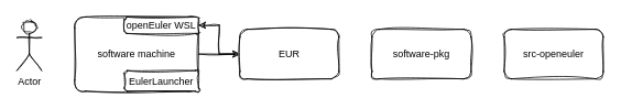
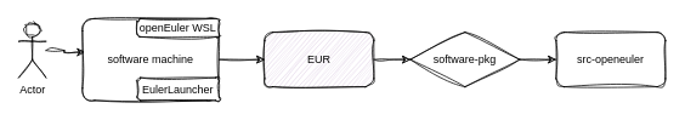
- <mxCell id="6" style="edgeStyle=orthogonalEdgeStyle;rounded=0;orthogonalLoop=1;jettySize=auto;html=1;sketch=1;curveFitting=1;jiggle=2;" edge="1" parent="1" source="7" target="12"><mxGeometry relative="1" as="geometry" /></mxCell>
+ <mxCell id="6" style="edgeStyle=orthogonalEdgeStyle;rounded=0;orthogonalLoop=1;jettySize=auto;html=1;sketch=1;curveFitting=1;jiggle=2;" edge="1" parent="1" source="7" target="9"><mxGeometry relative="1" as="geometry" /></mxCell>
+ <mxCell id="2" style="edgeStyle=orthogonalEdgeStyle;rounded=0;orthogonalLoop=1;jettySize=auto;html=1;entryX=0.02;entryY=0.411;entryDx=0;entryDy=0;entryPerimeter=0;sketch=1;curveFitting=1;jiggle=2;" edge="1" parent="1" source="3" target="5"><mxGeometry relative="1" as="geometry" /></mxCell>
- <mxCell id="7" value="EUR" style="rounded=1;whiteSpace=wrap;html=1;sketch=1;curveFitting=1;jiggle=2;" vertex="1" parent="1"><mxGeometry x="290" y="35" width="120" height="60" as="geometry" /></mxCell>
+ <mxCell id="7" value="EUR" style="rounded=1;whiteSpace=wrap;html=1;sketch=1;curveFitting=1;jiggle=2;fillColor=#e1d5e7;" vertex="1" parent="1"><mxGeometry x="290" y="35" width="120" height="60" as="geometry" /></mxCell>
- <mxCell id="9" value="software-pkg" style="rounded=1;whiteSpace=wrap;html=1;sketch=1;curveFitting=1;jiggle=2;" vertex="1" parent="1"><mxGeometry x="450" y="35" width="120" height="60" as="geometry" /></mxCell>
+ <mxCell id="9" value="software-pkg" style="rhombus;whiteSpace=wrap;html=1;sketch=1;curveFitting=1;jiggle=2;" vertex="1" parent="1"><mxGeometry x="450" y="35" width="120" height="60" as="geometry" /></mxCell>
+ <mxCell id="8" style="edgeStyle=orthogonalEdgeStyle;rounded=0;orthogonalLoop=1;jettySize=auto;html=1;sketch=1;curveFitting=1;jiggle=2;" edge="1" parent="1" source="9" target="10"><mxGeometry relative="1" as="geometry" /></mxCell>
